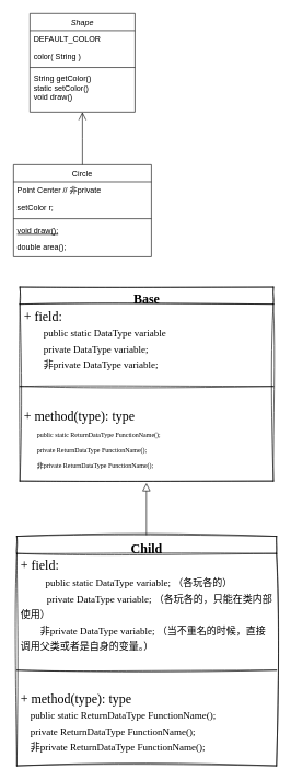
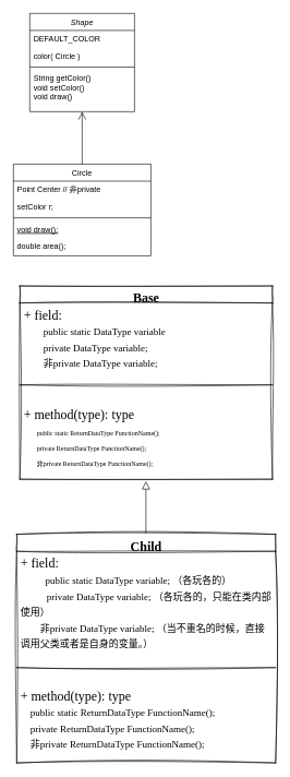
- <mxCell id="4" value="color( String )" style="text;align=left;verticalAlign=top;spacingLeft=4;spacingRight=4;overflow=hidden;rotatable=0;points=[[0,0.5],[1,0.5]];portConstraint=eastwest;rounded=0;shadow=0;html=0;" parent="2" vertex="1"><mxGeometry y="52" width="160" height="26" as="geometry" /></mxCell>
+ <mxCell id="4" value="color( Circle )" style="text;align=left;verticalAlign=top;spacingLeft=4;spacingRight=4;overflow=hidden;rotatable=0;points=[[0,0.5],[1,0.5]];portConstraint=eastwest;rounded=0;shadow=0;html=0;" parent="2" vertex="1"><mxGeometry y="52" width="160" height="26" as="geometry" /></mxCell>
- <mxCell id="6" value="String getColor()&#10;static setColor()&#10;void draw()" style="text;align=left;verticalAlign=top;spacingLeft=4;spacingRight=4;overflow=hidden;rotatable=0;points=[[0,0.5],[1,0.5]];portConstraint=eastwest;" parent="2" vertex="1"><mxGeometry y="86" width="160" height="54" as="geometry" /></mxCell>
+ <mxCell id="6" value="String getColor()&#10;void setColor()&#10;void draw()" style="text;align=left;verticalAlign=top;spacingLeft=4;spacingRight=4;overflow=hidden;rotatable=0;points=[[0,0.5],[1,0.5]];portConstraint=eastwest;" parent="2" vertex="1"><mxGeometry y="86" width="160" height="54" as="geometry" /></mxCell>
